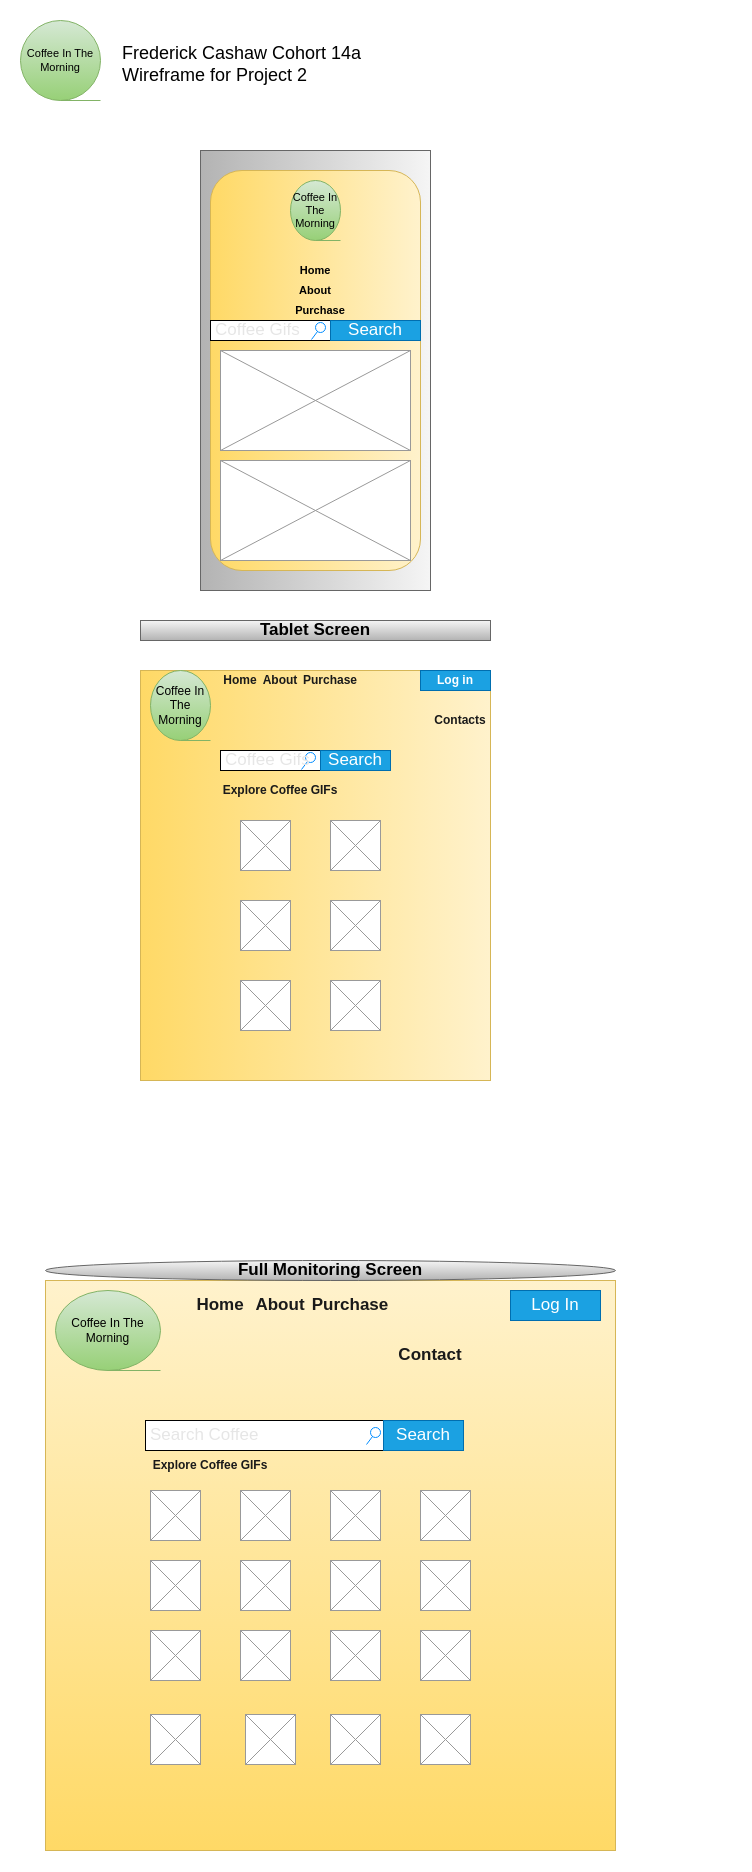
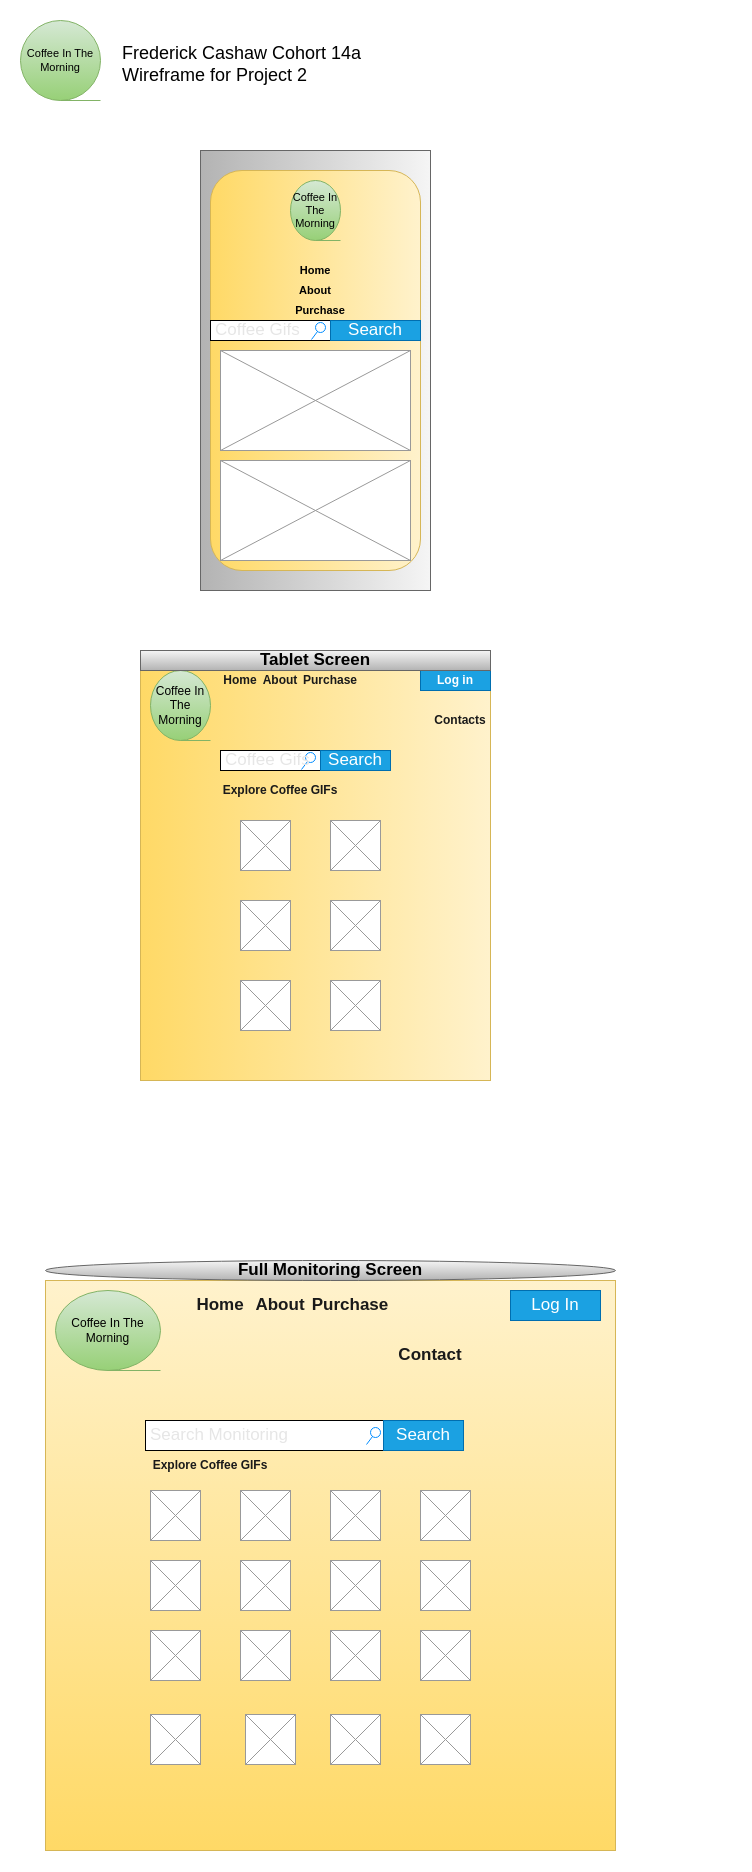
- <mxCell id="45" value="Tablet Screen" style="rounded=0;whiteSpace=wrap;html=1;sketch=0;fontSize=17;strokeColor=#666666;fillColor=#f5f5f5;gradientColor=#b3b3b3;fontStyle=1" vertex="1" parent="1"><mxGeometry x="140" y="620" width="350" height="20" as="geometry" /></mxCell>
+ <mxCell id="45" value="Tablet Screen" style="rounded=0;whiteSpace=wrap;html=1;sketch=0;fontSize=17;strokeColor=#666666;fillColor=#f5f5f5;gradientColor=#b3b3b3;fontStyle=1" vertex="1" parent="1"><mxGeometry x="140" y="650" width="350" height="20" as="geometry" /></mxCell>
- <mxCell id="4" value="Search Coffee" style="strokeWidth=1;shadow=0;dashed=0;align=center;html=1;shape=mxgraph.mockup.forms.searchBox;mainText=;strokeColor2=#008cff;fontSize=17;align=left;spacingLeft=3;rounded=0;sketch=0;fontColor=#E6E6E6;" vertex="1" parent="1"><mxGeometry x="145" y="1420" width="240" height="30" as="geometry" /></mxCell>
+ <mxCell id="4" value="Search Monitoring" style="strokeWidth=1;shadow=0;dashed=0;align=center;html=1;shape=mxgraph.mockup.forms.searchBox;mainText=;strokeColor2=#008cff;fontSize=17;align=left;spacingLeft=3;rounded=0;sketch=0;fontColor=#E6E6E6;" vertex="1" parent="1"><mxGeometry x="145" y="1420" width="240" height="30" as="geometry" /></mxCell>
